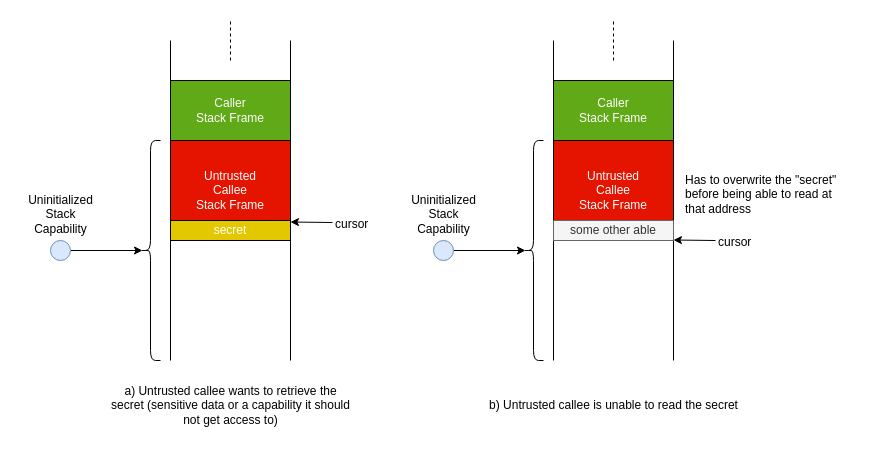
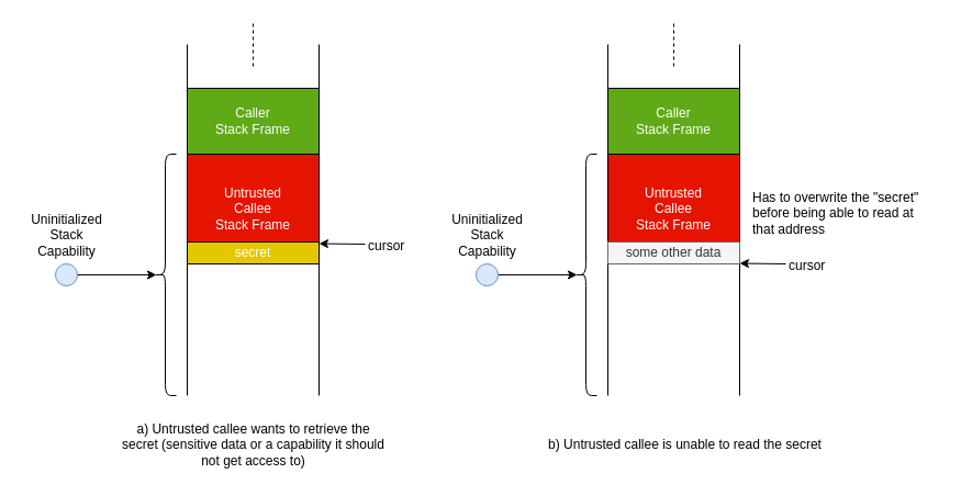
- <mxCell id="14" value="some other able" style="rounded=0;whiteSpace=wrap;html=1;strokeColor=#666666;align=center;fillColor=#f5f5f5;fontColor=#333333;" parent="1" vertex="1"><mxGeometry x="553" y="220" width="120" height="20" as="geometry" /></mxCell>
+ <mxCell id="14" value="some other data" style="rounded=0;whiteSpace=wrap;html=1;strokeColor=#666666;align=center;fillColor=#f5f5f5;fontColor=#333333;" parent="1" vertex="1"><mxGeometry x="553" y="220" width="120" height="20" as="geometry" /></mxCell>
- <mxCell id="28" value="b) Untrusted callee is unable to read the secret" style="text;html=1;align=center;verticalAlign=middle;resizable=0;points=[];autosize=1;" vertex="1" parent="1"><mxGeometry x="483" y="395" width="260" height="20" as="geometry" /></mxCell>
+ <mxCell id="28" value="b) Untrusted callee is unable to read the secret" style="text;html=1;align=center;verticalAlign=middle;resizable=0;points=[];autosize=1;" vertex="1" parent="1"><mxGeometry x="493" y="395" width="260" height="20" as="geometry" /></mxCell>
